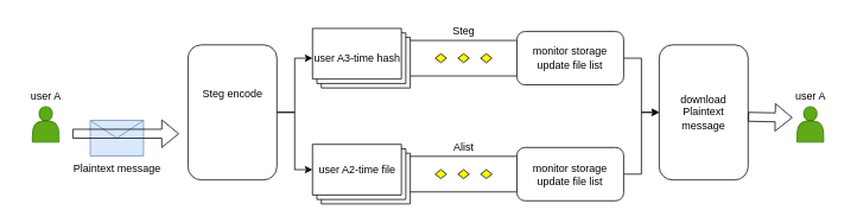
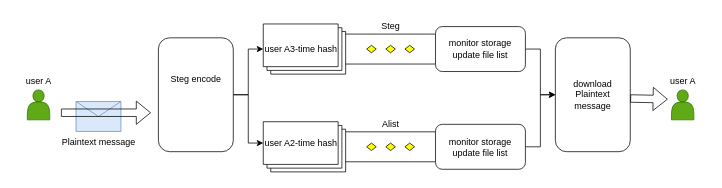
- <mxCell id="12" value="user A2-time file" style="text;html=1;align=center;verticalAlign=middle;resizable=0;points=[];autosize=1;strokeColor=none;fillColor=none;" vertex="1" parent="1"><mxGeometry x="340" y="176" width="120" height="30" as="geometry" /></mxCell>
+ <mxCell id="12" value="user A2-time hash" style="text;html=1;align=center;verticalAlign=middle;resizable=0;points=[];autosize=1;strokeColor=none;fillColor=none;" vertex="1" parent="1"><mxGeometry x="340" y="176" width="120" height="30" as="geometry" /></mxCell>
